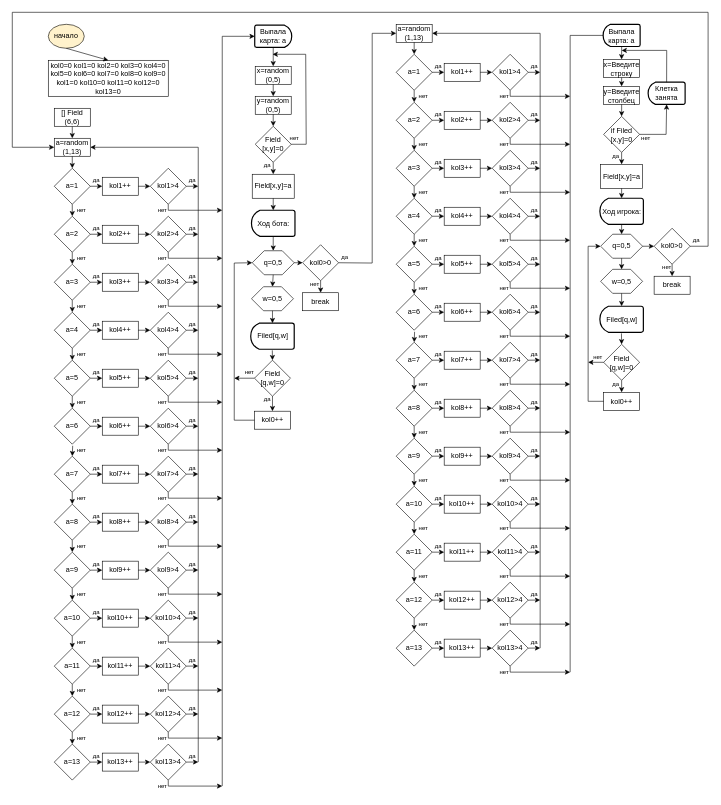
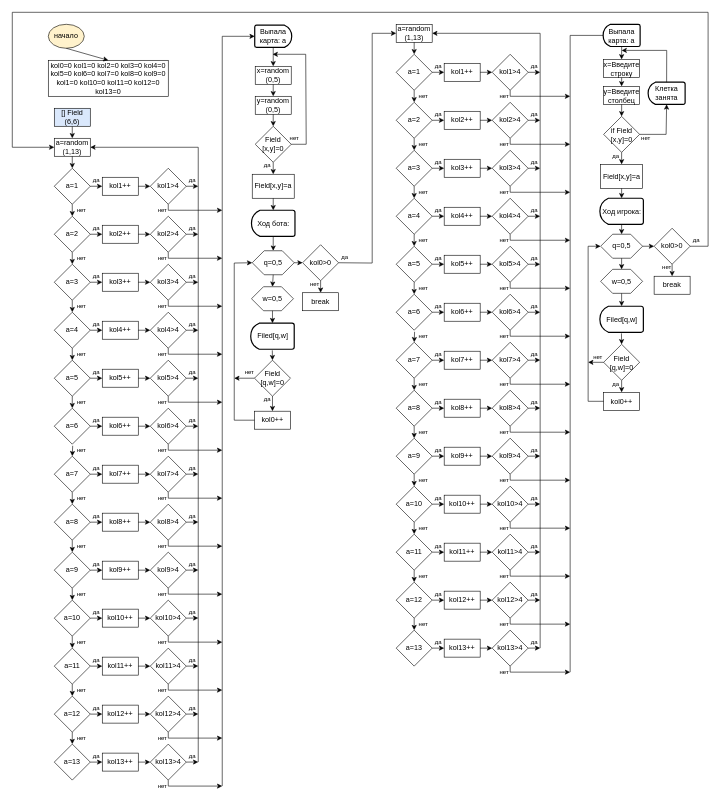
- <mxCell id="137" value="[] Field (6,6)" style="rounded=0;whiteSpace=wrap;html=1;" parent="1" vertex="1"><mxGeometry x="90" y="180" width="60" height="30" as="geometry" /></mxCell>
+ <mxCell id="137" value="[] Field (6,6)" style="rounded=0;whiteSpace=wrap;html=1;fillColor=#dae8fc;" parent="1" vertex="1"><mxGeometry x="90" y="180" width="60" height="30" as="geometry" /></mxCell>
- <mxCell id="347" value="if Filed [x,y]=0" style="rhombus;whiteSpace=wrap;html=1;" parent="1" vertex="1"><mxGeometry x="1005.83" y="193.5" width="60" height="60" as="geometry" /></mxCell>
+ <mxCell id="347" value="if Field [x,y]=0" style="rhombus;whiteSpace=wrap;html=1;" parent="1" vertex="1"><mxGeometry x="1005.83" y="193.5" width="60" height="60" as="geometry" /></mxCell>
